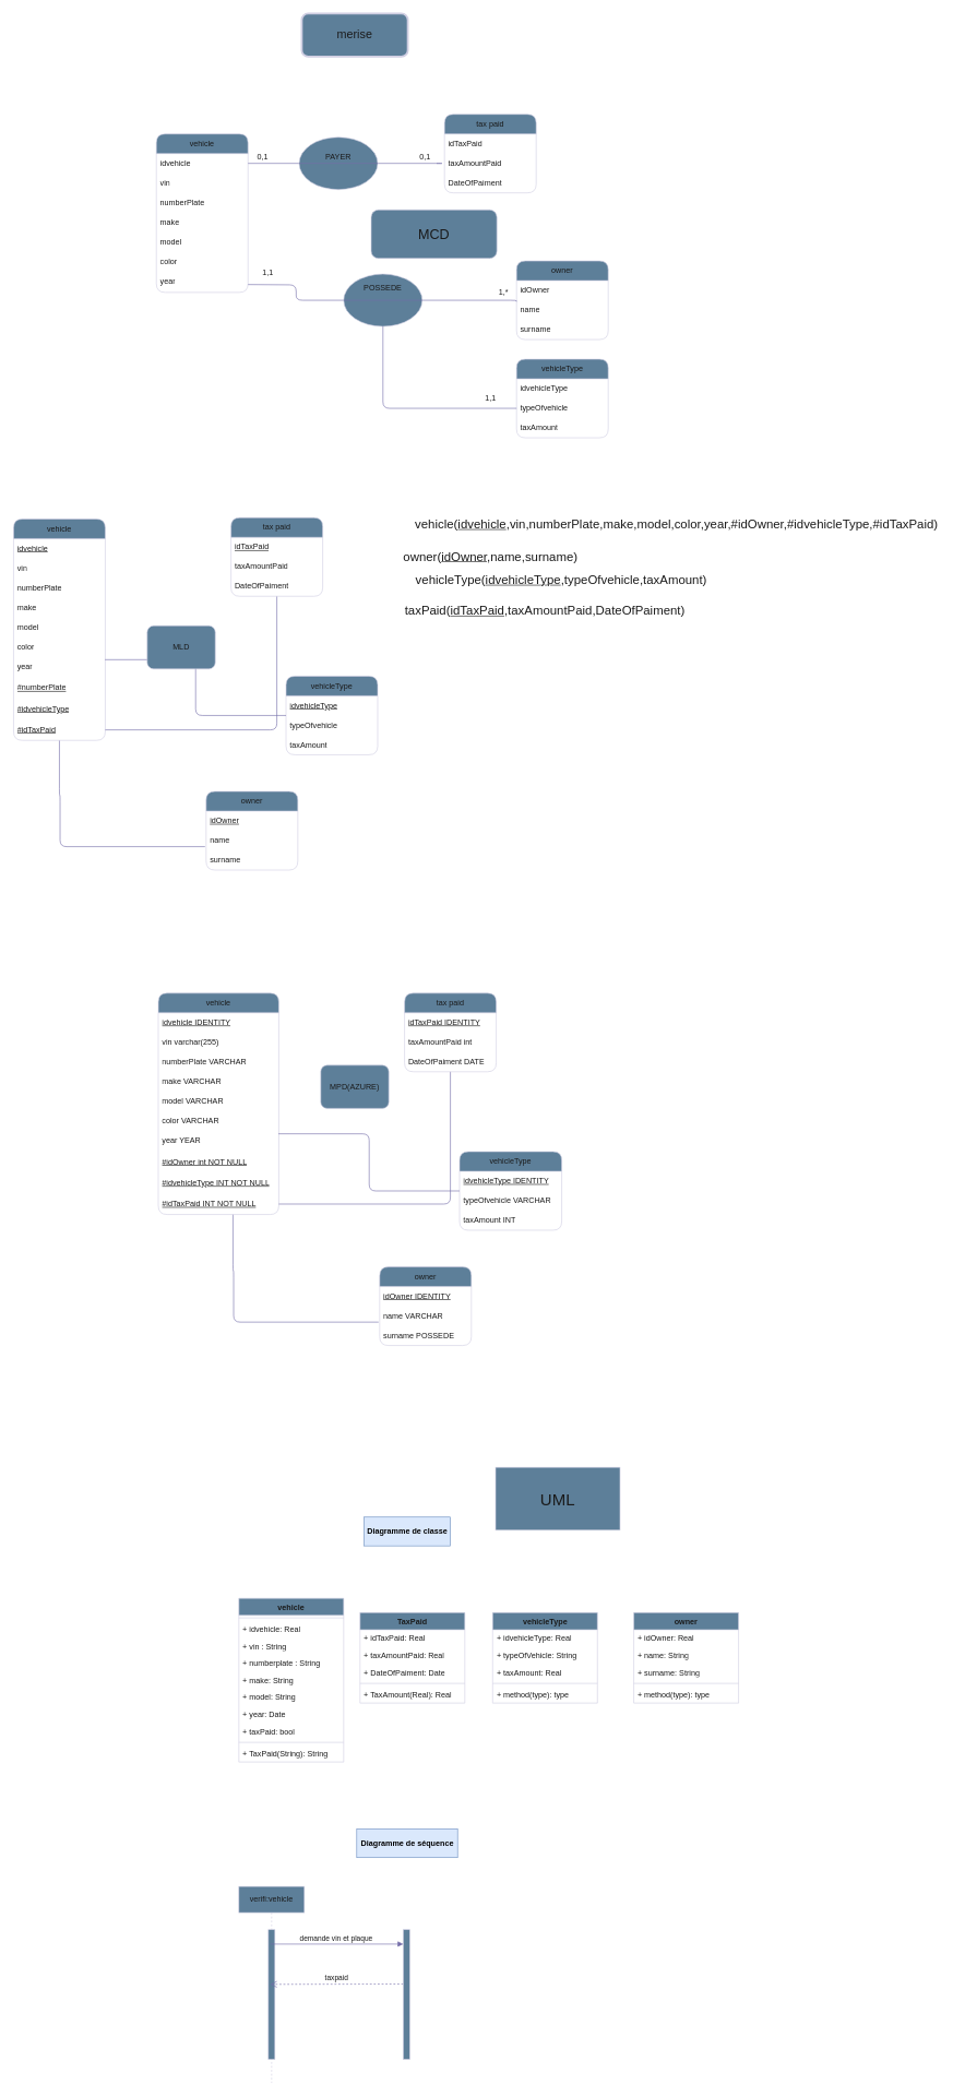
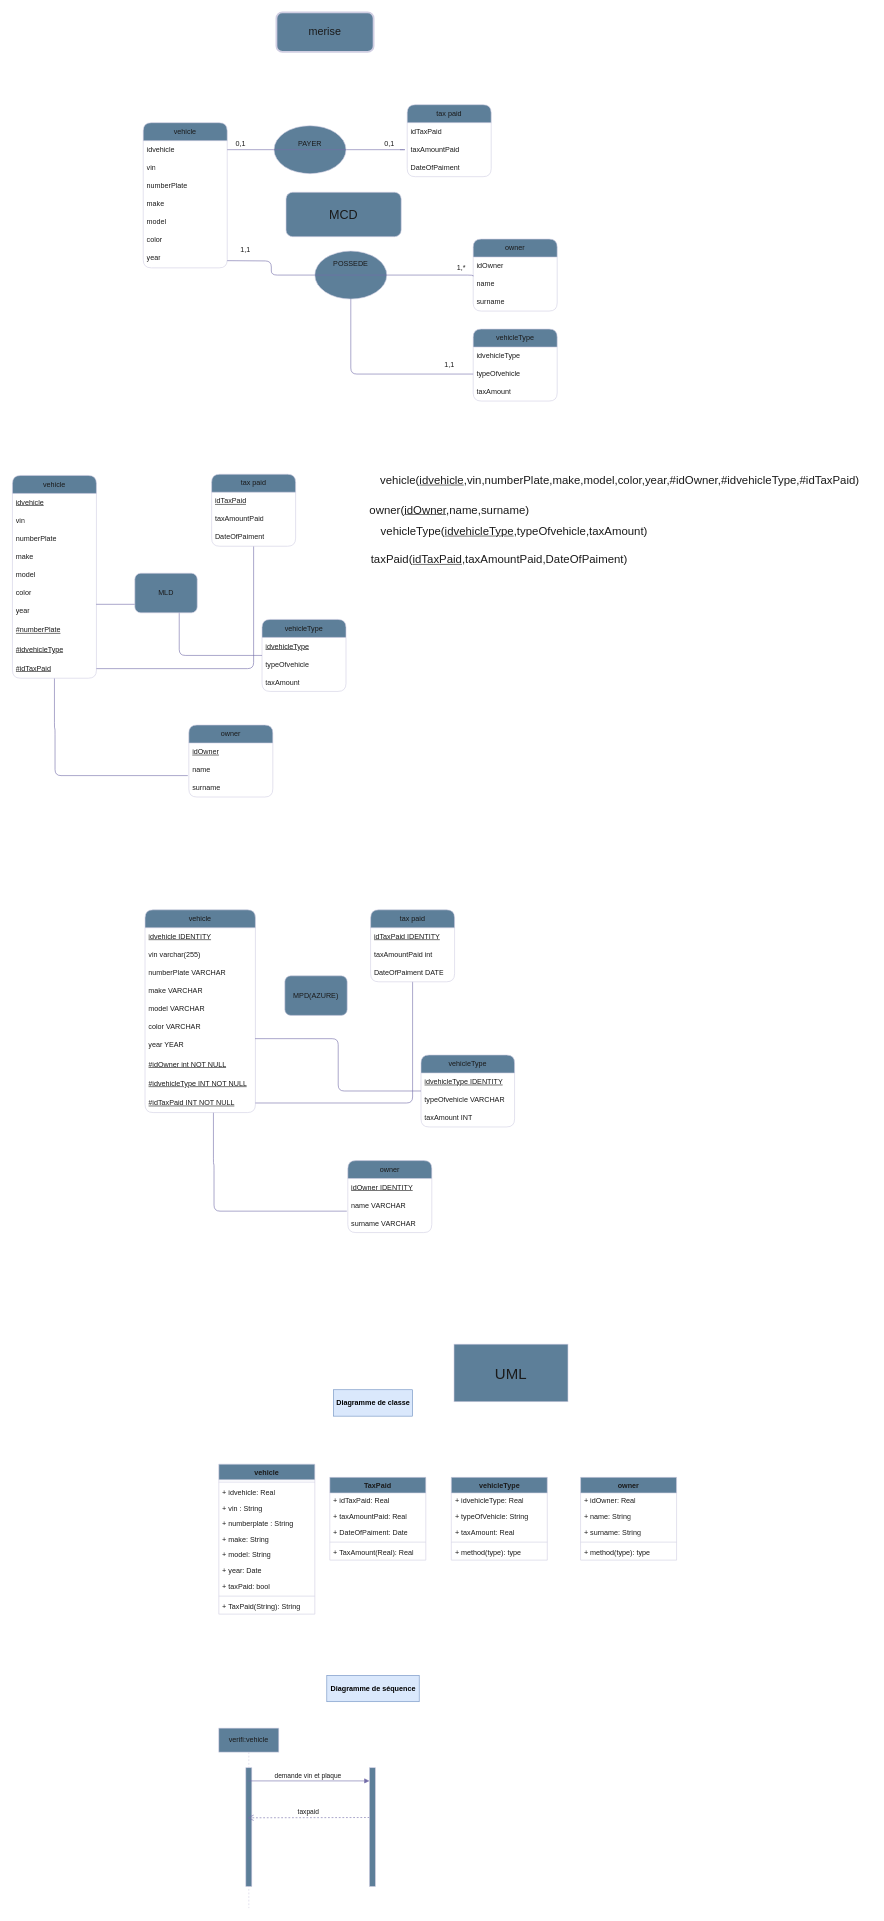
- <mxCell id="27" value="&lt;font style=&quot;font-size: 21px;&quot;&gt;MCD&lt;/font&gt;" style="text;html=1;align=center;verticalAlign=middle;whiteSpace=wrap;rounded=1;fillColor=#5D7F99;strokeColor=#D0CEE2;perimeterSpacing=1;imageWidth=27;imageHeight=24;arcSize=15;labelBackgroundColor=none;fontColor=#1A1A1A;" parent="1" vertex="1"><mxGeometry x="566" y="320" width="192" height="74" as="geometry" /></mxCell>
+ <mxCell id="27" value="&lt;font style=&quot;font-size: 21px;&quot;&gt;MCD&lt;/font&gt;" style="text;html=1;align=center;verticalAlign=middle;whiteSpace=wrap;rounded=1;fillColor=#5D7F99;strokeColor=#D0CEE2;perimeterSpacing=1;imageWidth=27;imageHeight=24;arcSize=15;labelBackgroundColor=none;fontColor=#1A1A1A;" parent="1" vertex="1"><mxGeometry x="476" y="320" width="192" height="74" as="geometry" /></mxCell>
- <mxCell id="94" value="MPD(AZURE)" style="text;html=1;align=center;verticalAlign=middle;whiteSpace=wrap;rounded=1;fillColor=#5D7F99;strokeColor=#D0CEE2;labelBackgroundColor=none;fontColor=#1A1A1A;" vertex="1" parent="1"><mxGeometry x="489" y="1626" width="104" height="66" as="geometry" /></mxCell>
+ <mxCell id="94" value="MPD(AZURE)" style="text;html=1;align=center;verticalAlign=middle;whiteSpace=wrap;rounded=1;fillColor=#5D7F99;strokeColor=#D0CEE2;labelBackgroundColor=none;fontColor=#1A1A1A;" vertex="1" parent="1"><mxGeometry x="474" y="1626" width="104" height="66" as="geometry" /></mxCell>
- <mxCell id="88" value="surname POSSEDE" style="text;strokeColor=none;fillColor=none;align=left;verticalAlign=middle;spacingLeft=4;spacingRight=4;overflow=hidden;points=[[0,0.5],[1,0.5]];portConstraint=eastwest;rotatable=0;whiteSpace=wrap;html=1;rounded=1;labelBackgroundColor=none;fontColor=#1A1A1A;" vertex="1" parent="85"><mxGeometry y="90" width="140" height="30" as="geometry" /></mxCell>
+ <mxCell id="88" value="surname VARCHAR" style="text;strokeColor=none;fillColor=none;align=left;verticalAlign=middle;spacingLeft=4;spacingRight=4;overflow=hidden;points=[[0,0.5],[1,0.5]];portConstraint=eastwest;rotatable=0;whiteSpace=wrap;html=1;rounded=1;labelBackgroundColor=none;fontColor=#1A1A1A;" vertex="1" parent="85"><mxGeometry y="90" width="140" height="30" as="geometry" /></mxCell>
